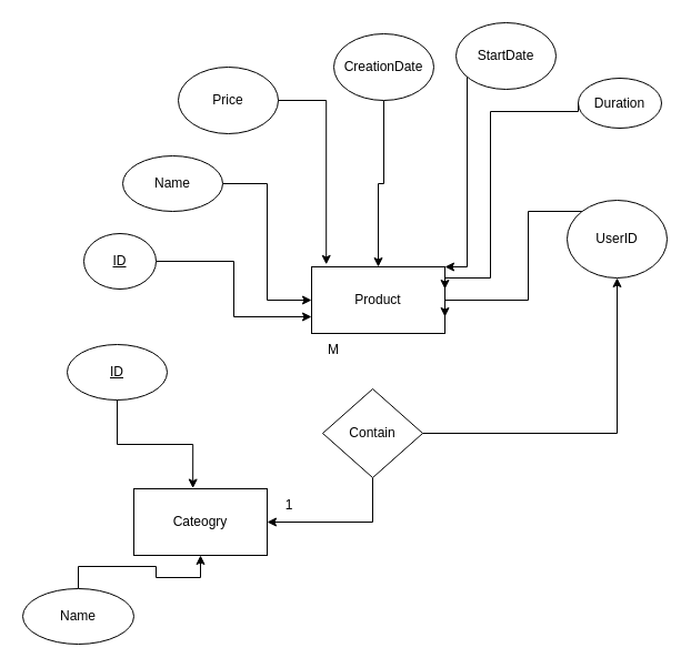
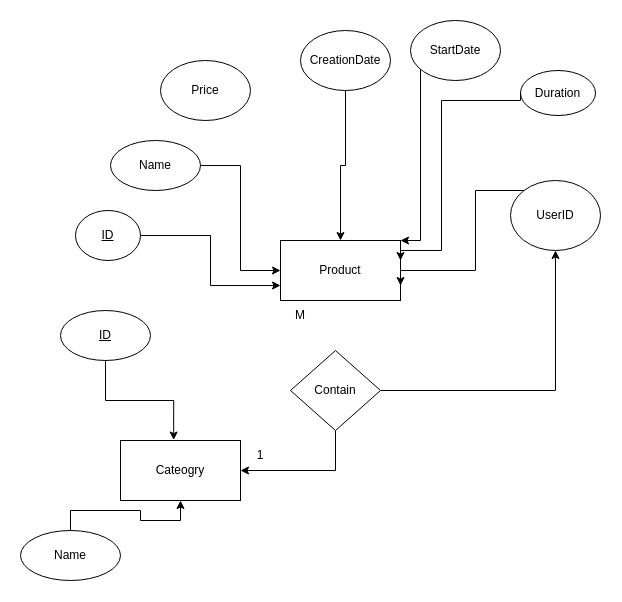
- <mxCell id="15" style="edgeStyle=orthogonalEdgeStyle;rounded=0;orthogonalLoop=1;jettySize=auto;html=1;entryX=0.11;entryY=-0.036;entryDx=0;entryDy=0;entryPerimeter=0;" parent="1" source="8" target="2" edge="1"><mxGeometry relative="1" as="geometry" /></mxCell>
